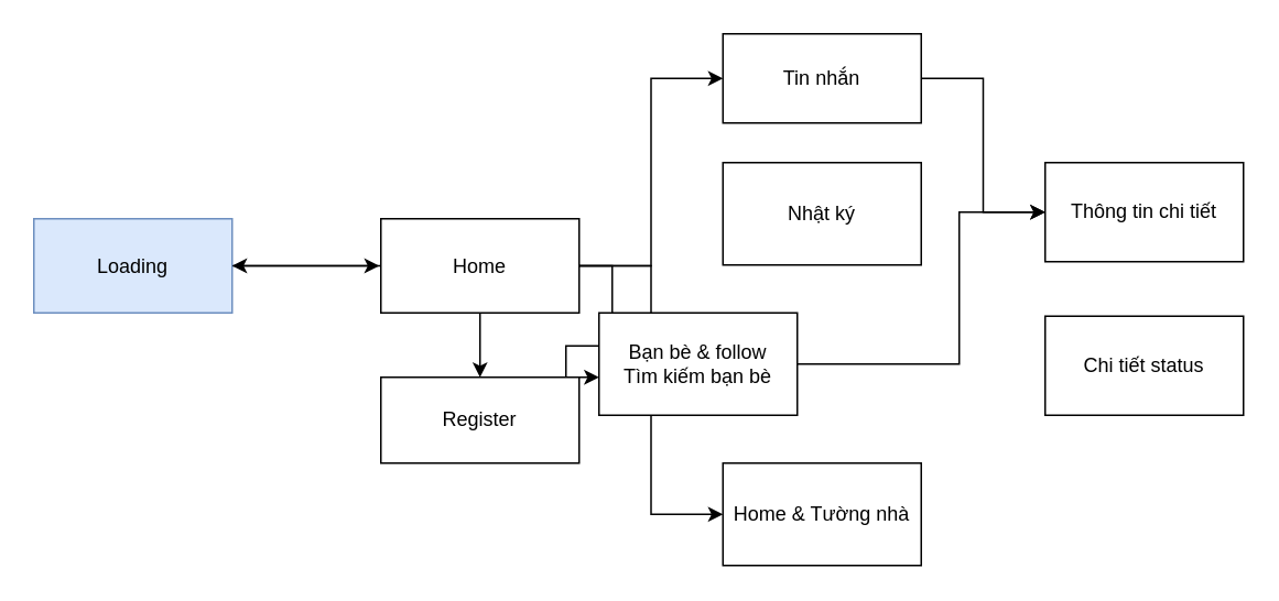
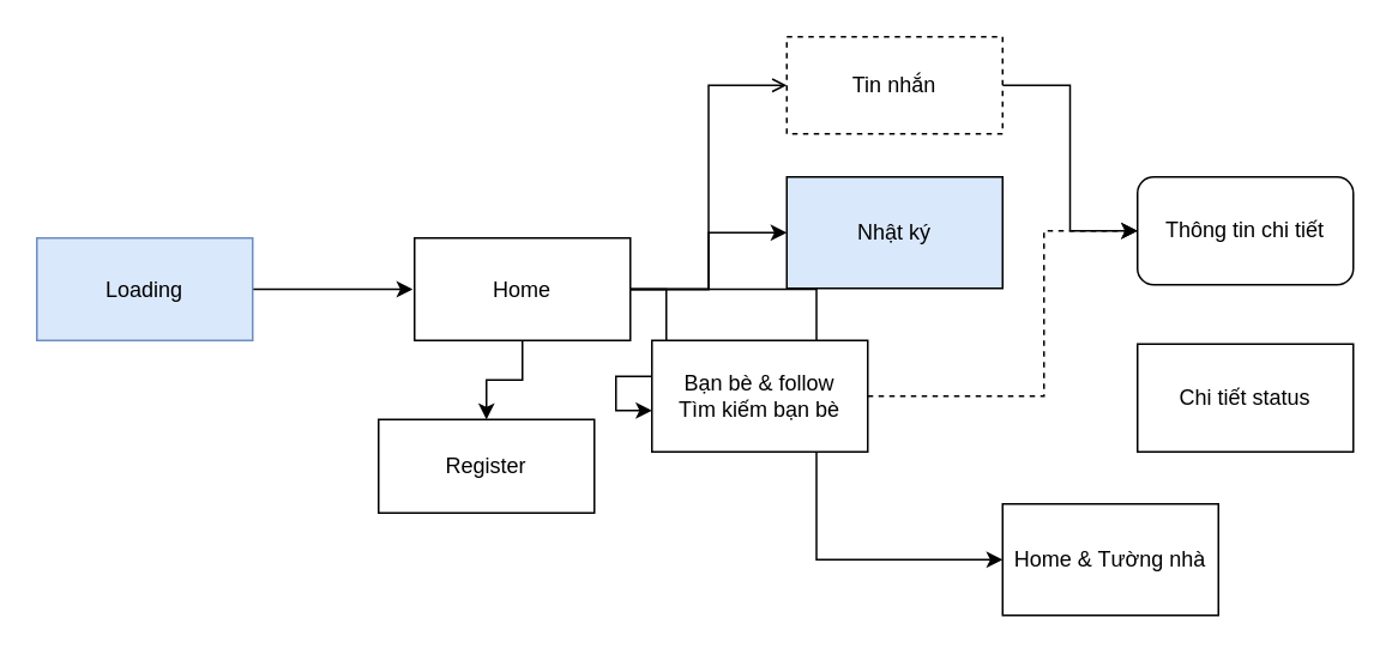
- <mxCell id="7" style="edgeStyle=orthogonalEdgeStyle;rounded=0;orthogonalLoop=1;jettySize=auto;html=1;entryX=0;entryY=0.5;entryDx=0;entryDy=0;" edge="1" parent="1" source="9" target="13"><mxGeometry relative="1" as="geometry" /></mxCell>
+ <mxCell id="7" style="edgeStyle=orthogonalEdgeStyle;rounded=0;orthogonalLoop=1;jettySize=auto;html=1;entryX=0;entryY=0.5;entryDx=0;entryDy=0;endArrow=open;" edge="1" parent="1" source="9" target="13"><mxGeometry relative="1" as="geometry" /></mxCell>
- <mxCell id="13" value="Tin nhắn" style="rounded=0;whiteSpace=wrap;html=1;" vertex="1" parent="1"><mxGeometry x="437" y="20" width="120" height="54" as="geometry" /></mxCell>
+ <mxCell id="13" value="Tin nhắn" style="rounded=0;whiteSpace=wrap;html=1;dashed=1;" vertex="1" parent="1"><mxGeometry x="437" y="20" width="120" height="54" as="geometry" /></mxCell>
- <mxCell id="17" value="Thông tin chi tiết" style="rounded=0;whiteSpace=wrap;html=1;" vertex="1" parent="1"><mxGeometry x="632" y="98" width="120" height="60" as="geometry" /></mxCell>
+ <mxCell id="17" value="Thông tin chi tiết" style="whiteSpace=wrap;html=1;rounded=1;" vertex="1" parent="1"><mxGeometry x="632" y="98" width="120" height="60" as="geometry" /></mxCell>
- <mxCell id="11" value="Nhật ký" style="rounded=0;whiteSpace=wrap;html=1;" vertex="1" parent="1"><mxGeometry x="437" y="98" width="120" height="62" as="geometry" /></mxCell>
+ <mxCell id="11" value="Nhật ký" style="rounded=0;whiteSpace=wrap;html=1;fillColor=#dae8fc;" vertex="1" parent="1"><mxGeometry x="437" y="98" width="120" height="62" as="geometry" /></mxCell>
- <mxCell id="5" style="edgeStyle=orthogonalEdgeStyle;rounded=0;orthogonalLoop=1;jettySize=auto;html=1;" edge="1" parent="1" source="9" target="3"><mxGeometry relative="1" as="geometry" /></mxCell>
+ <mxCell id="5" style="edgeStyle=orthogonalEdgeStyle;rounded=0;orthogonalLoop=1;jettySize=auto;html=1;entryX=0;entryY=0.5;entryDx=0;entryDy=0;" edge="1" parent="1" source="9" target="11"><mxGeometry relative="1" as="geometry" /></mxCell>
- <mxCell id="14" style="edgeStyle=orthogonalEdgeStyle;rounded=0;orthogonalLoop=1;jettySize=auto;html=1;entryX=0;entryY=0.5;entryDx=0;entryDy=0;" edge="1" parent="1" source="15" target="17"><mxGeometry relative="1" as="geometry"><Array as="points"><mxPoint x="580" y="220" /><mxPoint x="580" y="128" /></Array></mxGeometry></mxCell>
+ <mxCell id="14" style="edgeStyle=orthogonalEdgeStyle;rounded=0;orthogonalLoop=1;jettySize=auto;html=1;entryX=0;entryY=0.5;entryDx=0;entryDy=0;dashed=1;" edge="1" parent="1" source="15" target="17"><mxGeometry relative="1" as="geometry"><Array as="points"><mxPoint x="580" y="220" /><mxPoint x="580" y="128" /></Array></mxGeometry></mxCell>
- <mxCell id="10" value="Register" style="rounded=0;whiteSpace=wrap;html=1;" vertex="1" parent="1"><mxGeometry x="230" y="228" width="120" height="52" as="geometry" /></mxCell>
+ <mxCell id="10" value="Register" style="rounded=0;whiteSpace=wrap;html=1;" vertex="1" parent="1"><mxGeometry x="210" y="233" width="120" height="52" as="geometry" /></mxCell>
- <mxCell id="16" value="Home &amp;amp; Tường nhà" style="rounded=0;whiteSpace=wrap;html=1;" vertex="1" parent="1"><mxGeometry x="437" y="280" width="120" height="62" as="geometry" /></mxCell>
+ <mxCell id="16" value="Home &amp;amp; Tường nhà" style="rounded=0;whiteSpace=wrap;html=1;" vertex="1" parent="1"><mxGeometry x="557" y="280" width="120" height="62" as="geometry" /></mxCell>
